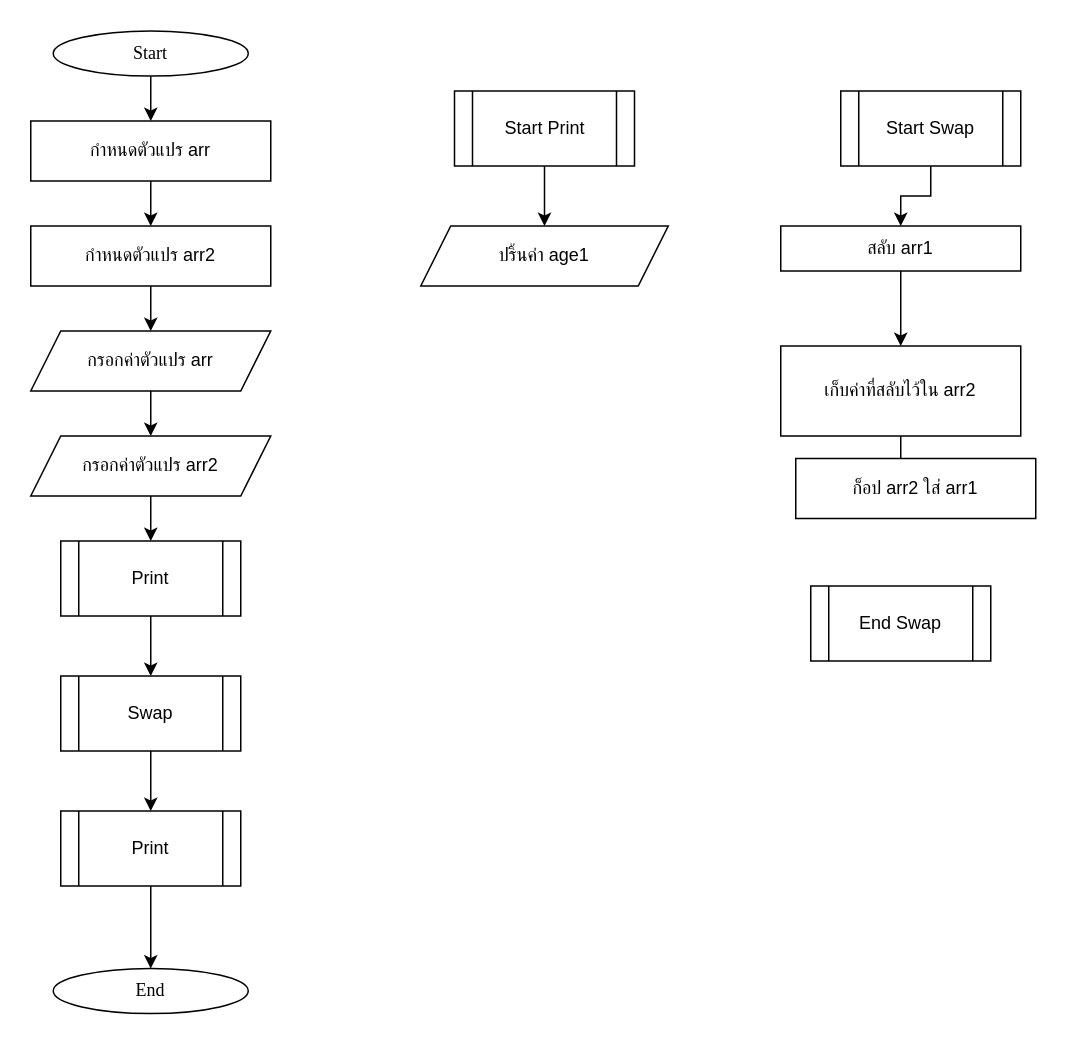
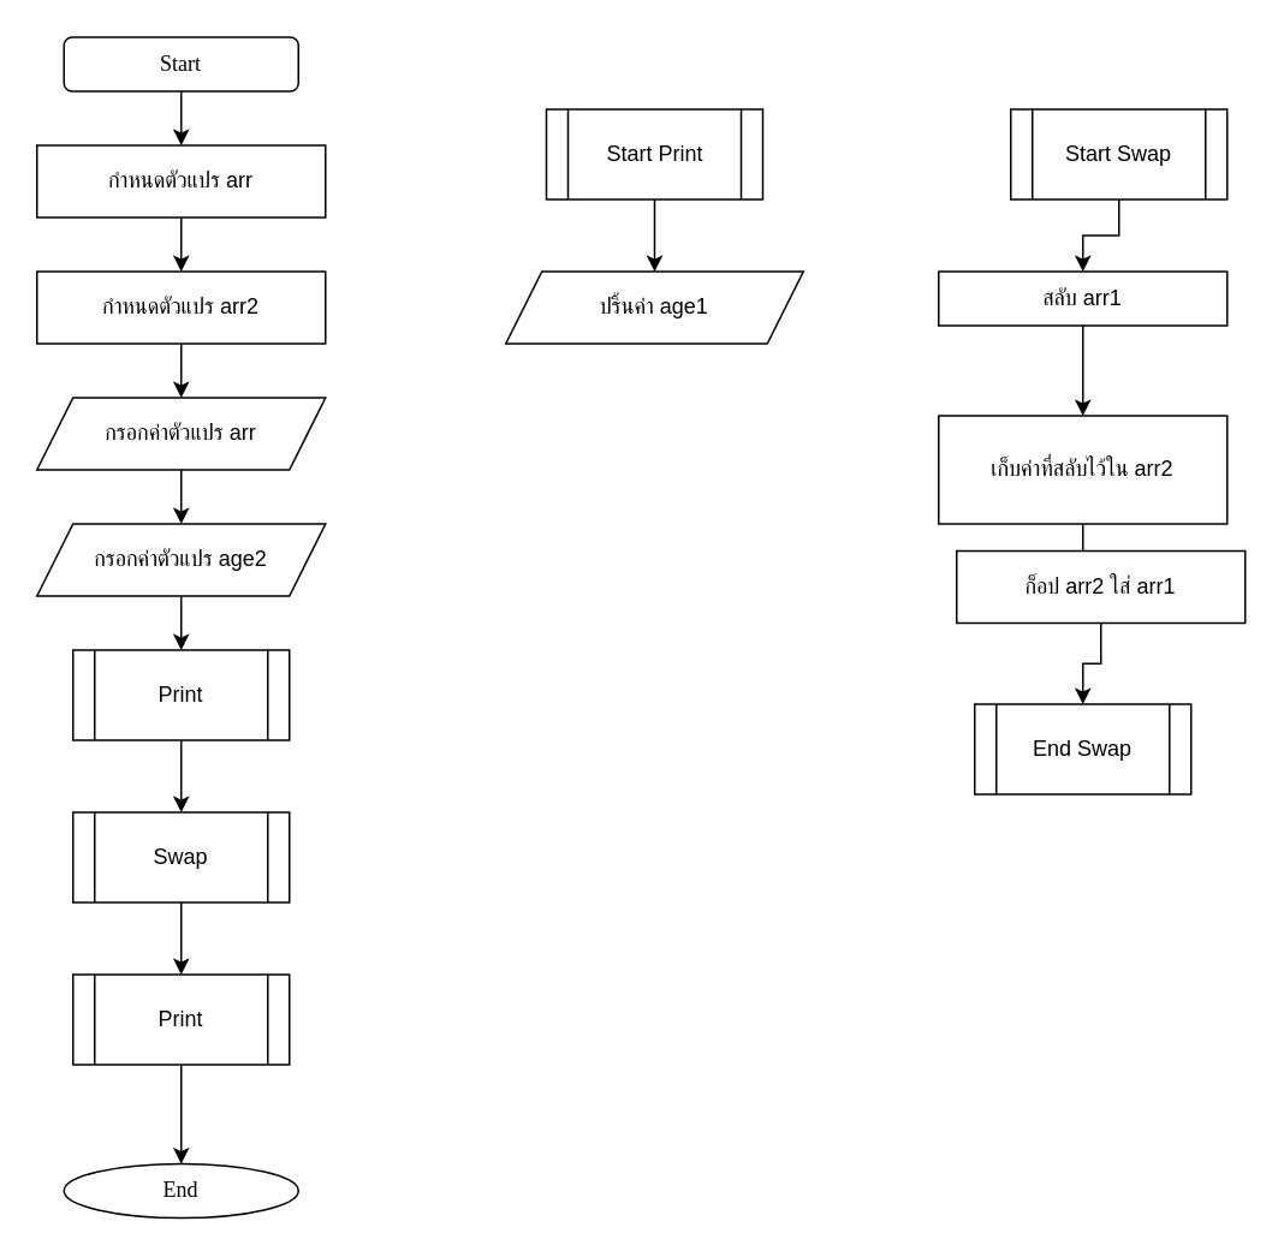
- <mxCell id="3" value="&lt;font data-font-src=&quot;https://fonts.googleapis.com/css?family=Sarabun&quot; face=&quot;Sarabun&quot;&gt;Start&lt;/font&gt;" style="ellipse;whiteSpace=wrap;html=1;" vertex="1" parent="1"><mxGeometry x="35" y="20" width="130" height="30" as="geometry" /></mxCell>
+ <mxCell id="3" value="&lt;font data-font-src=&quot;https://fonts.googleapis.com/css?family=Sarabun&quot; face=&quot;Sarabun&quot;&gt;Start&lt;/font&gt;" style="whiteSpace=wrap;html=1;rounded=1;" vertex="1" parent="1"><mxGeometry x="35" y="20" width="130" height="30" as="geometry" /></mxCell>
- <mxCell id="14" value="กรอกค่าตัวแปร arr2" style="rounded=0;whiteSpace=wrap;html=1;shape=parallelogram;perimeter=parallelogramPerimeter;fixedSize=1;" vertex="1" parent="1"><mxGeometry x="20" y="290" width="160" height="40" as="geometry" /></mxCell>
+ <mxCell id="14" value="กรอกค่าตัวแปร age2" style="rounded=0;whiteSpace=wrap;html=1;shape=parallelogram;perimeter=parallelogramPerimeter;fixedSize=1;" vertex="1" parent="1"><mxGeometry x="20" y="290" width="160" height="40" as="geometry" /></mxCell>
+ <mxCell id="23" value="" style="edgeStyle=orthogonalEdgeStyle;rounded=0;orthogonalLoop=1;jettySize=auto;html=1;" edge="1" parent="1" source="24" target="25"><mxGeometry relative="1" as="geometry" /></mxCell>
